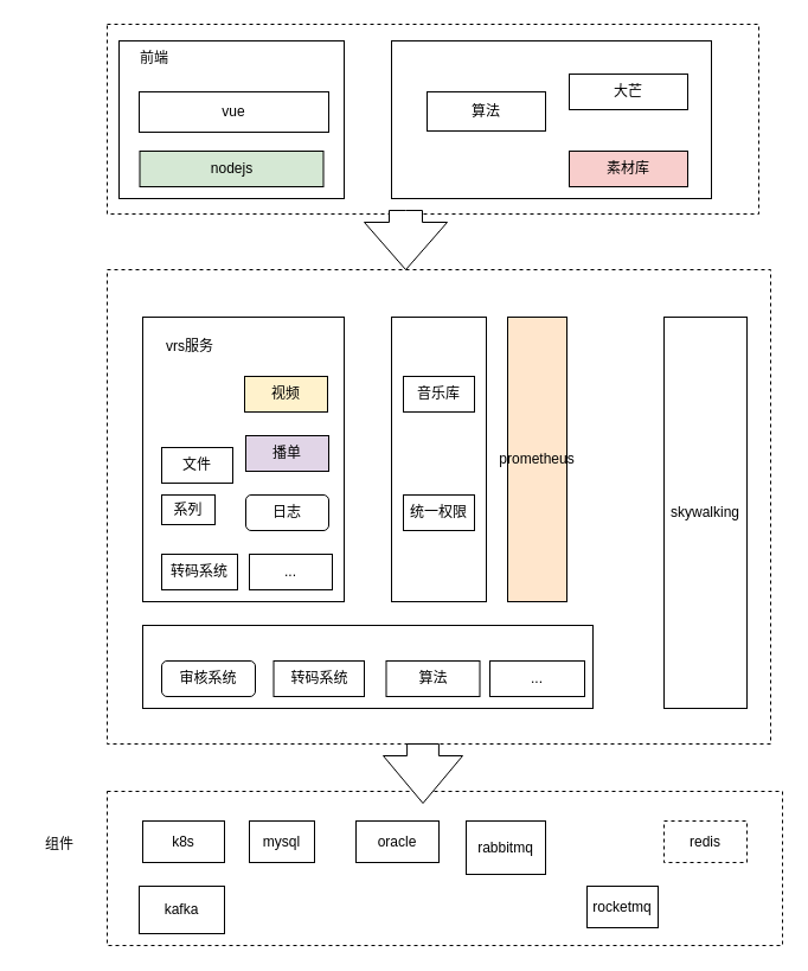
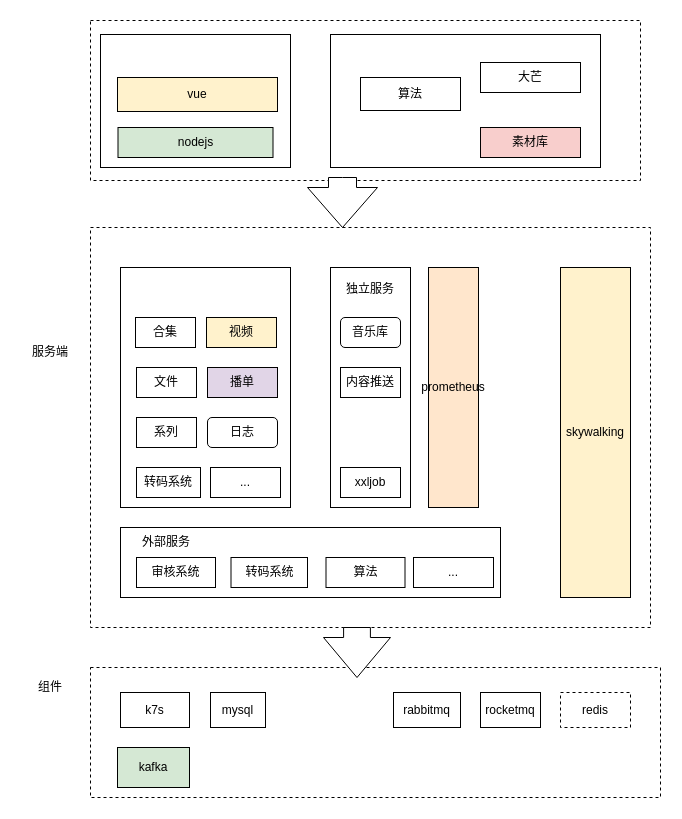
- <mxCell id="40" value="前端" style="text;html=1;strokeColor=none;fillColor=none;align=center;verticalAlign=middle;whiteSpace=wrap;rounded=0;" parent="1" vertex="1"><mxGeometry x="100" y="34" width="60" height="30" as="geometry" /></mxCell>
- <mxCell id="38" value="vue" style="rounded=0;whiteSpace=wrap;html=1;" parent="1" vertex="1"><mxGeometry x="117" y="77" width="160" height="34" as="geometry" /></mxCell>
+ <mxCell id="38" value="vue" style="rounded=0;whiteSpace=wrap;html=1;fillColor=#fff2cc;" parent="1" vertex="1"><mxGeometry x="117" y="77" width="160" height="34" as="geometry" /></mxCell>
+ <mxCell id="20" value="独立服务" style="text;html=1;strokeColor=none;fillColor=none;align=center;verticalAlign=middle;whiteSpace=wrap;rounded=0;" parent="1" vertex="1"><mxGeometry x="340" y="274" width="60" height="30" as="geometry" /></mxCell>
- <mxCell id="6" value="vrs服务" style="text;html=1;strokeColor=none;fillColor=none;align=center;verticalAlign=middle;whiteSpace=wrap;rounded=0;" parent="1" vertex="1"><mxGeometry x="130" y="277" width="60" height="30" as="geometry" /></mxCell>
+ <mxCell id="7" value="合集" style="rounded=0;whiteSpace=wrap;html=1;" parent="1" vertex="1"><mxGeometry x="135" y="317" width="60" height="30" as="geometry" /></mxCell>
- <mxCell id="21" value="音乐库" style="rounded=0;whiteSpace=wrap;html=1;" parent="1" vertex="1"><mxGeometry x="340" y="317" width="60" height="30" as="geometry" /></mxCell>
+ <mxCell id="21" value="音乐库" style="whiteSpace=wrap;html=1;rounded=1;" parent="1" vertex="1"><mxGeometry x="340" y="317" width="60" height="30" as="geometry" /></mxCell>
+ <mxCell id="4" value="服务端" style="text;html=1;strokeColor=none;fillColor=none;align=center;verticalAlign=middle;whiteSpace=wrap;rounded=0;dashed=1;" parent="1" vertex="1"><mxGeometry x="20" y="337" width="60" height="30" as="geometry" /></mxCell>
+ <mxCell id="22" value="内容推送" style="rounded=0;whiteSpace=wrap;html=1;" parent="1" vertex="1"><mxGeometry x="340" y="367" width="60" height="30" as="geometry" /></mxCell>
- <mxCell id="9" value="文件" style="rounded=0;whiteSpace=wrap;html=1;" parent="1" vertex="1"><mxGeometry x="136" y="377" width="60" height="30" as="geometry" /></mxCell>
+ <mxCell id="9" value="文件" style="rounded=0;whiteSpace=wrap;html=1;" parent="1" vertex="1"><mxGeometry x="136" y="367" width="60" height="30" as="geometry" /></mxCell>
- <mxCell id="11" value="系列" style="rounded=0;whiteSpace=wrap;html=1;" parent="1" vertex="1"><mxGeometry x="136" y="417" width="45" height="25" as="geometry" /></mxCell>
+ <mxCell id="11" value="系列" style="rounded=0;whiteSpace=wrap;html=1;" parent="1" vertex="1"><mxGeometry x="136" y="417" width="60" height="30" as="geometry" /></mxCell>
- <mxCell id="24" value="统一权限" style="rounded=0;whiteSpace=wrap;html=1;" parent="1" vertex="1"><mxGeometry x="340" y="417" width="60" height="30" as="geometry" /></mxCell>
- <mxCell id="27" value="skywalking" style="rounded=0;whiteSpace=wrap;html=1;" parent="1" vertex="1"><mxGeometry x="560" y="267" width="70" height="330" as="geometry" /></mxCell>
+ <mxCell id="27" value="skywalking" style="rounded=0;whiteSpace=wrap;html=1;fillColor=#fff2cc;" parent="1" vertex="1"><mxGeometry x="560" y="267" width="70" height="330" as="geometry" /></mxCell>
+ <mxCell id="25" value="xxljob" style="rounded=0;whiteSpace=wrap;html=1;" parent="1" vertex="1"><mxGeometry x="340" y="467" width="60" height="30" as="geometry" /></mxCell>
+ <mxCell id="13" value="外部服务" style="text;html=1;strokeColor=none;fillColor=none;align=center;verticalAlign=middle;whiteSpace=wrap;rounded=0;" parent="1" vertex="1"><mxGeometry x="136" y="527" width="60" height="30" as="geometry" /></mxCell>
- <mxCell id="14" value="审核系统" style="whiteSpace=wrap;html=1;rounded=1;" parent="1" vertex="1"><mxGeometry x="136" y="557" width="79" height="30" as="geometry" /></mxCell>
+ <mxCell id="14" value="审核系统" style="rounded=0;whiteSpace=wrap;html=1;" parent="1" vertex="1"><mxGeometry x="136" y="557" width="79" height="30" as="geometry" /></mxCell>
- <mxCell id="33" value="oracle" style="rounded=0;whiteSpace=wrap;html=1;" parent="1" vertex="1"><mxGeometry x="300" y="692" width="70" height="35" as="geometry" /></mxCell>
- <mxCell id="31" value="k8s" style="rounded=0;whiteSpace=wrap;html=1;" parent="1" vertex="1"><mxGeometry x="120" y="692" width="69" height="35" as="geometry" /></mxCell>
+ <mxCell id="31" value="k7s" style="rounded=0;whiteSpace=wrap;html=1;" parent="1" vertex="1"><mxGeometry x="120" y="692" width="69" height="35" as="geometry" /></mxCell>
- <mxCell id="30" value="组件" style="text;html=1;strokeColor=none;fillColor=none;align=center;verticalAlign=middle;whiteSpace=wrap;rounded=0;dashed=1;" parent="1" vertex="1"><mxGeometry x="20" y="697" width="60" height="30" as="geometry" /></mxCell>
+ <mxCell id="30" value="组件" style="text;html=1;strokeColor=none;fillColor=none;align=center;verticalAlign=middle;whiteSpace=wrap;rounded=0;dashed=1;" parent="1" vertex="1"><mxGeometry x="20" y="672" width="60" height="30" as="geometry" /></mxCell>
- <mxCell id="34" value="rabbitmq" style="rounded=0;whiteSpace=wrap;html=1;" parent="1" vertex="1"><mxGeometry x="393" y="692" width="67" height="45" as="geometry" /></mxCell>
+ <mxCell id="34" value="rabbitmq" style="rounded=0;whiteSpace=wrap;html=1;" parent="1" vertex="1"><mxGeometry x="393" y="692" width="67" height="35" as="geometry" /></mxCell>
- <mxCell id="35" value="rocketmq" style="rounded=0;whiteSpace=wrap;html=1;" parent="1" vertex="1"><mxGeometry x="495" y="747" width="60" height="35" as="geometry" /></mxCell>
+ <mxCell id="35" value="rocketmq" style="rounded=0;whiteSpace=wrap;html=1;" parent="1" vertex="1"><mxGeometry x="480" y="692" width="60" height="35" as="geometry" /></mxCell>
- <mxCell id="45" value="kafka" style="rounded=0;whiteSpace=wrap;html=1;" parent="1" vertex="1"><mxGeometry x="117" y="747" width="72" height="40" as="geometry" /></mxCell>
+ <mxCell id="45" value="kafka" style="rounded=0;whiteSpace=wrap;html=1;fillColor=#d5e8d4;" parent="1" vertex="1"><mxGeometry x="117" y="747" width="72" height="40" as="geometry" /></mxCell>
